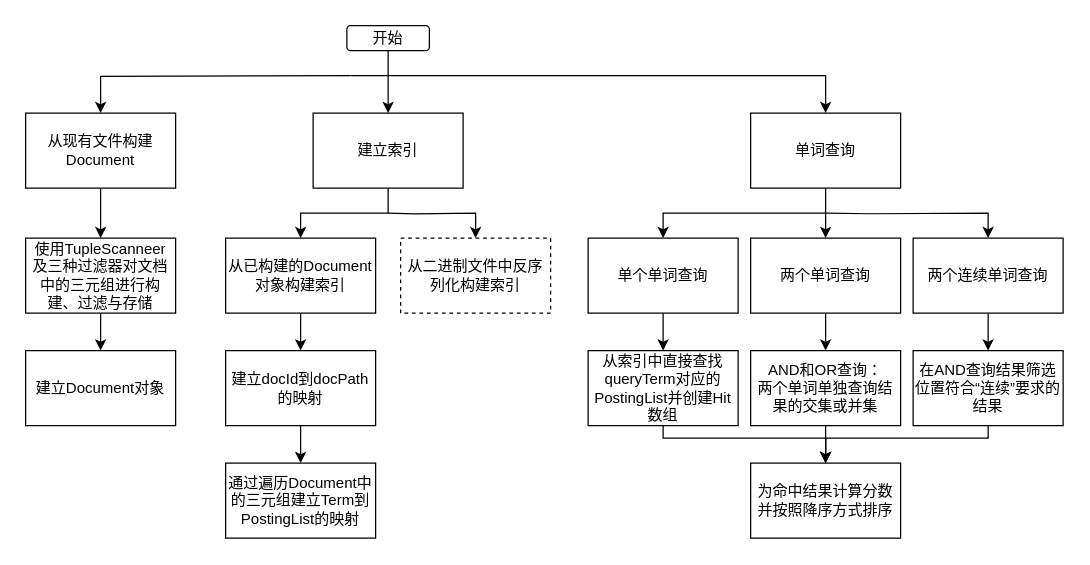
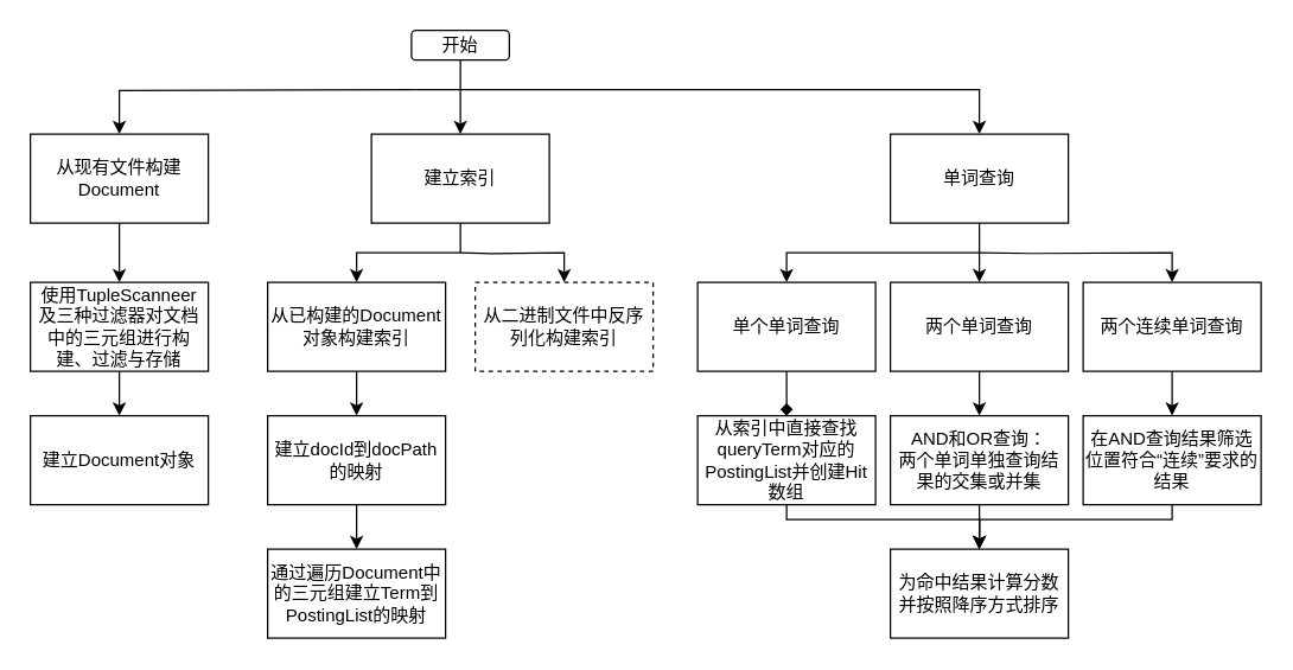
- <mxCell id="23" style="edgeStyle=orthogonalEdgeStyle;rounded=0;orthogonalLoop=1;jettySize=auto;html=1;entryX=0.5;entryY=0;entryDx=0;entryDy=0;" edge="1" parent="1" source="24" target="33"><mxGeometry relative="1" as="geometry" /></mxCell>
+ <mxCell id="23" style="edgeStyle=orthogonalEdgeStyle;rounded=0;orthogonalLoop=1;jettySize=auto;html=1;entryX=0.5;entryY=0;entryDx=0;entryDy=0;endArrow=diamond;" edge="1" parent="1" source="24" target="33"><mxGeometry relative="1" as="geometry" /></mxCell>
